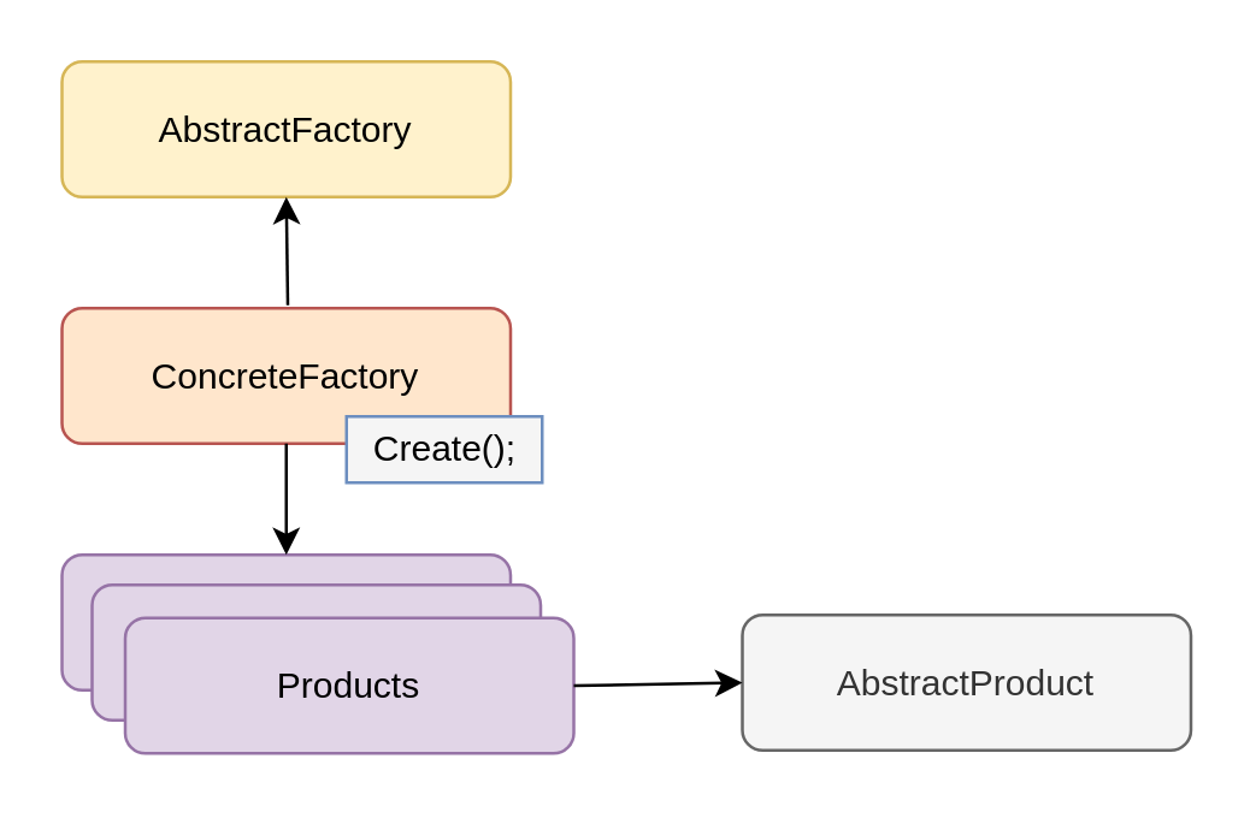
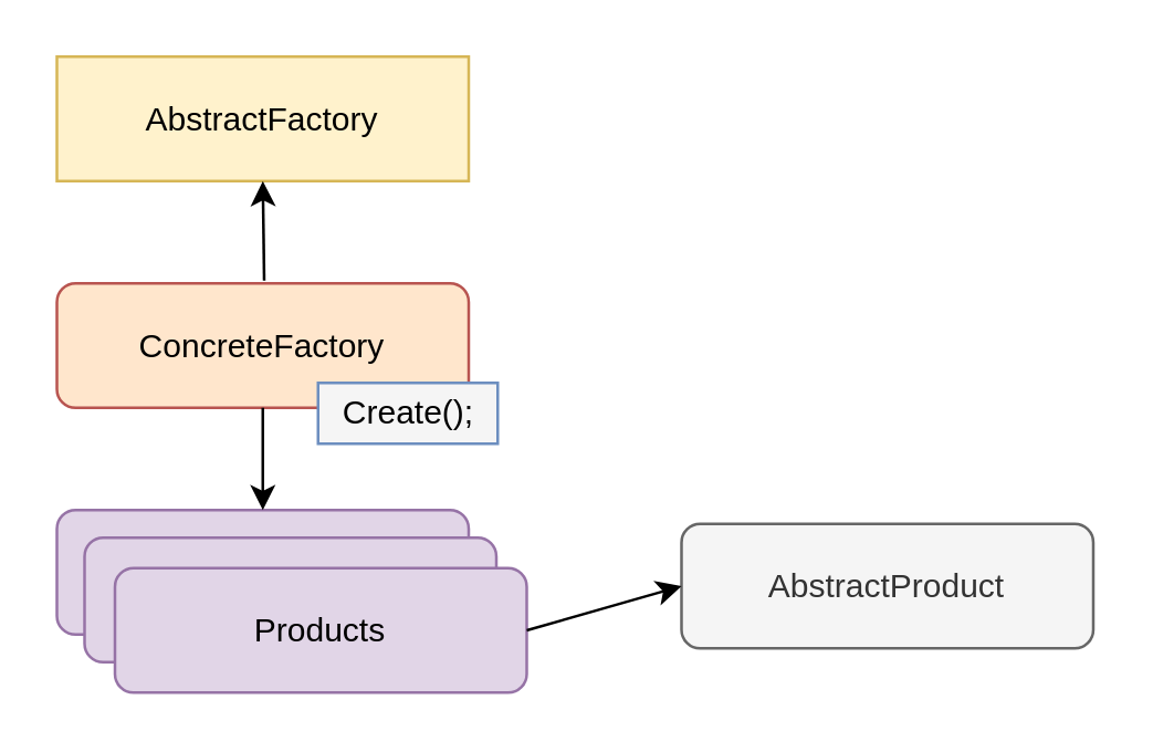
- <mxCell id="2" value="AbstractFactory" style="rounded=1;whiteSpace=wrap;html=1;fillColor=#fff2cc;strokeColor=#d6b656;" vertex="1" parent="1"><mxGeometry x="20" y="20" width="149" height="45" as="geometry" /></mxCell>
+ <mxCell id="2" value="AbstractFactory" style="whiteSpace=wrap;html=1;fillColor=#fff2cc;strokeColor=#d6b656;rounded=0;" vertex="1" parent="1"><mxGeometry x="20" y="20" width="149" height="45" as="geometry" /></mxCell>
- <mxCell id="7" value="AbstractProduct" style="rounded=1;whiteSpace=wrap;html=1;fillColor=#f5f5f5;strokeColor=#666666;fontColor=#333333;" vertex="1" parent="1"><mxGeometry x="246" y="204" width="149" height="45" as="geometry" /></mxCell>
+ <mxCell id="7" value="AbstractProduct" style="rounded=1;whiteSpace=wrap;html=1;fillColor=#f5f5f5;strokeColor=#666666;fontColor=#333333;" vertex="1" parent="1"><mxGeometry x="246" y="189" width="149" height="45" as="geometry" /></mxCell>
